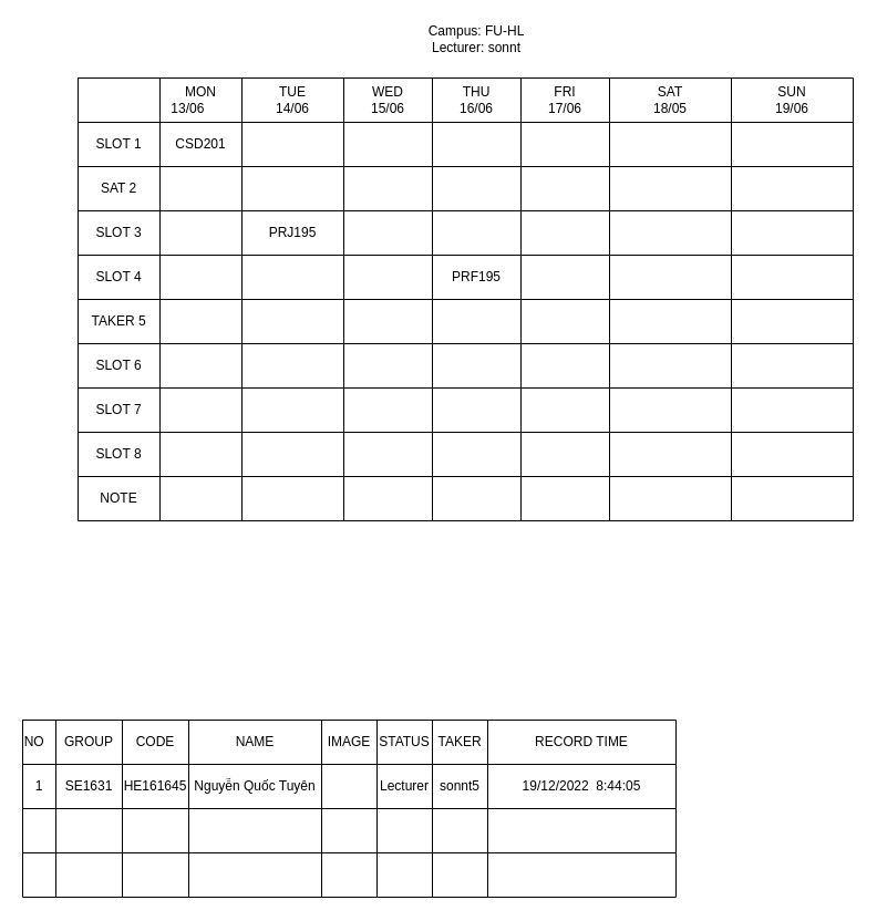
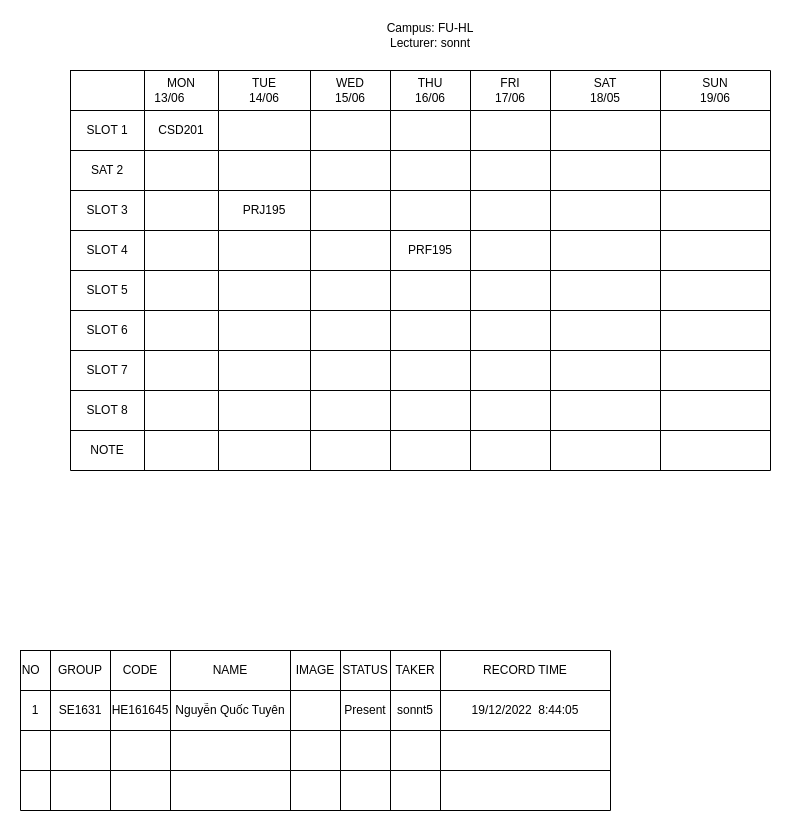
- <mxCell id="49" value="TAKER 5" style="shape=partialRectangle;html=1;whiteSpace=wrap;connectable=0;overflow=hidden;fillColor=none;top=0;left=0;bottom=0;right=0;pointerEvents=1;" vertex="1" parent="48"><mxGeometry width="74" height="40" as="geometry"><mxRectangle width="74" height="40" as="alternateBounds" /></mxGeometry></mxCell>
+ <mxCell id="49" value="SLOT 5" style="shape=partialRectangle;html=1;whiteSpace=wrap;connectable=0;overflow=hidden;fillColor=none;top=0;left=0;bottom=0;right=0;pointerEvents=1;" vertex="1" parent="48"><mxGeometry width="74" height="40" as="geometry"><mxRectangle width="74" height="40" as="alternateBounds" /></mxGeometry></mxCell>
- <mxCell id="109" value="Lecturer" style="shape=partialRectangle;html=1;whiteSpace=wrap;connectable=0;overflow=hidden;fillColor=none;top=0;left=0;bottom=0;right=0;pointerEvents=1;" vertex="1" parent="103"><mxGeometry x="320" width="50" height="40" as="geometry"><mxRectangle width="50" height="40" as="alternateBounds" /></mxGeometry></mxCell>
+ <mxCell id="109" value="Present" style="shape=partialRectangle;html=1;whiteSpace=wrap;connectable=0;overflow=hidden;fillColor=none;top=0;left=0;bottom=0;right=0;pointerEvents=1;" vertex="1" parent="103"><mxGeometry x="320" width="50" height="40" as="geometry"><mxRectangle width="50" height="40" as="alternateBounds" /></mxGeometry></mxCell>
